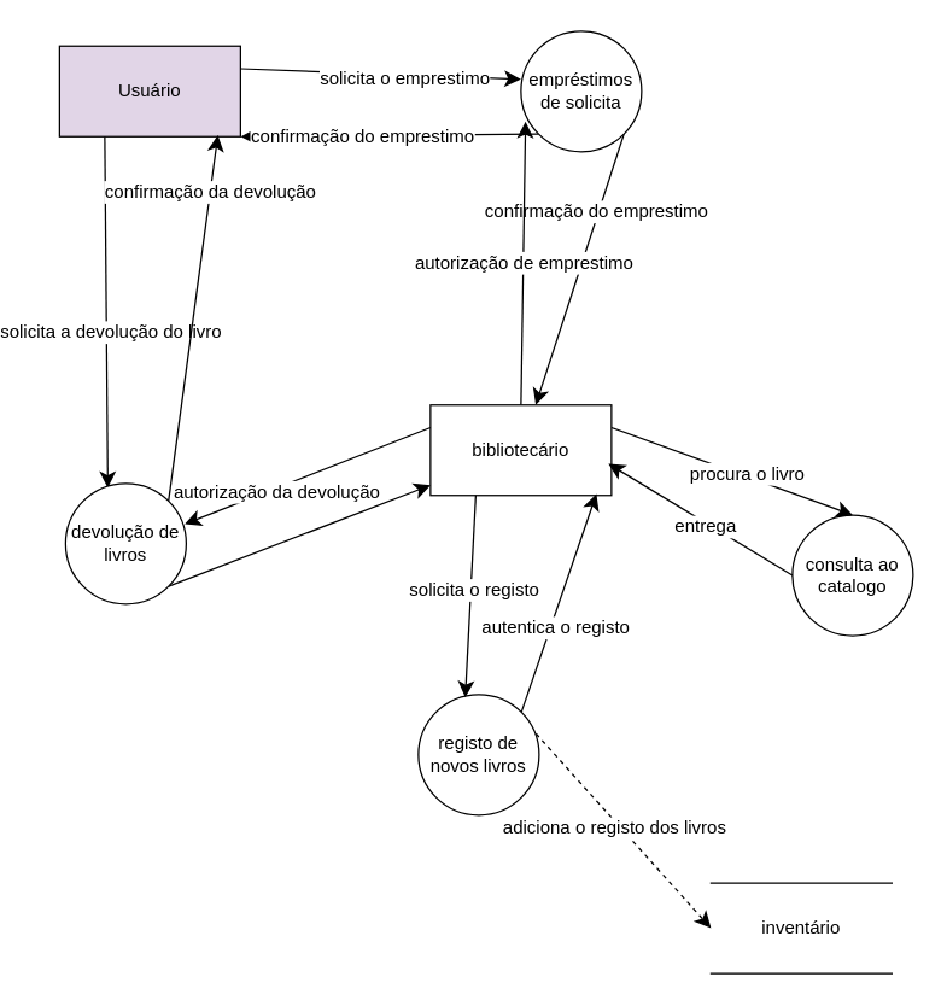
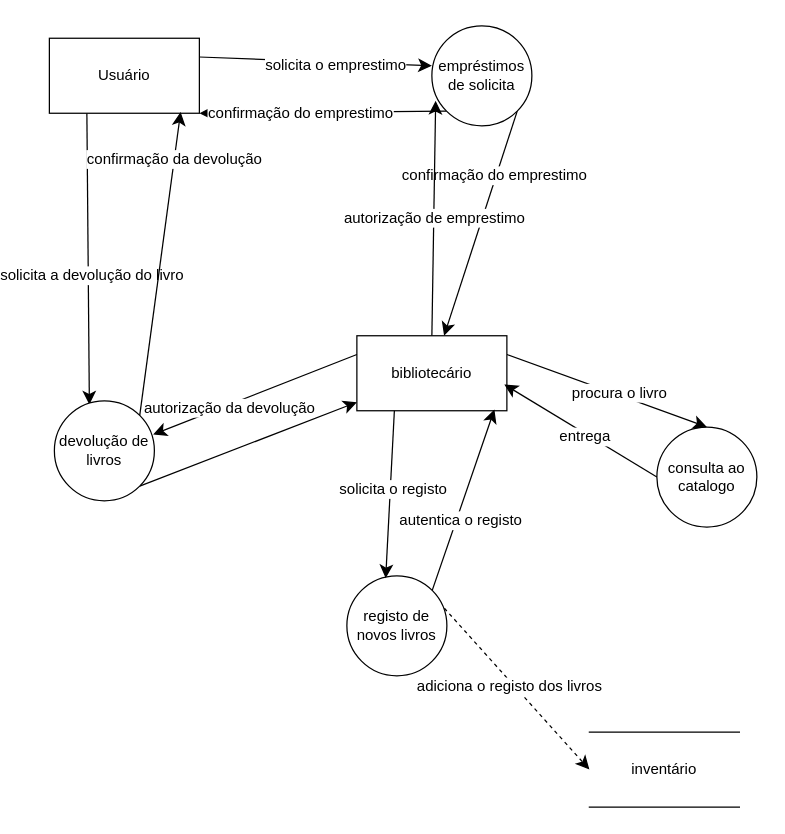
- <mxCell id="7" value="Usuário" style="rounded=0;whiteSpace=wrap;html=1;fillColor=#e1d5e7;" vertex="1" parent="1"><mxGeometry x="20" y="30" width="120" height="60" as="geometry" /></mxCell>
+ <mxCell id="7" value="Usuário" style="rounded=0;whiteSpace=wrap;html=1;" vertex="1" parent="1"><mxGeometry x="20" y="30" width="120" height="60" as="geometry" /></mxCell>
